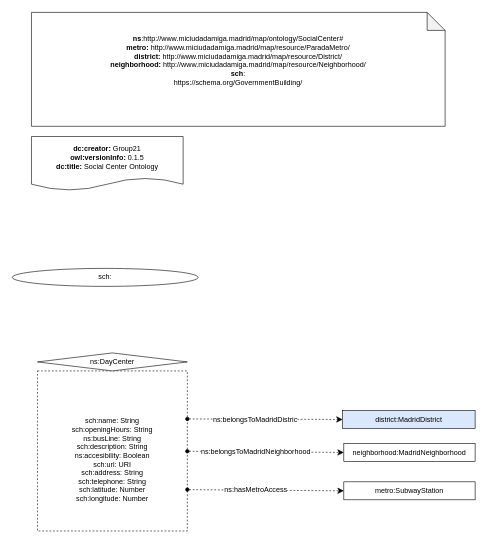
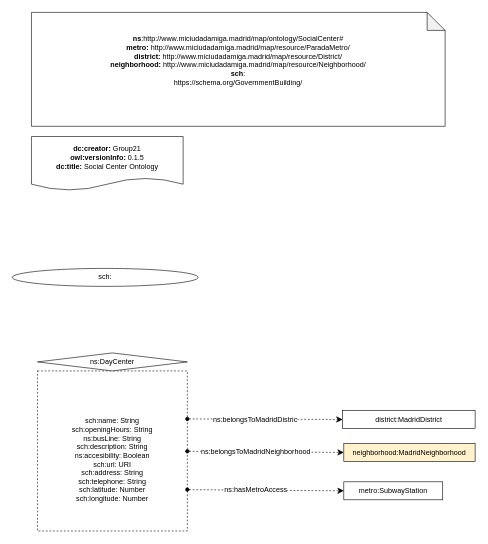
- <mxCell id="13" value="district:MadridDistrict" style="rounded=0;whiteSpace=wrap;html=1;snapToPoint=1;points=[[0.1,0],[0.2,0],[0.3,0],[0.4,0],[0.5,0],[0.6,0],[0.7,0],[0.8,0],[0.9,0],[0,0.1],[0,0.3],[0,0.5],[0,0.7],[0,0.9],[0.1,1],[0.2,1],[0.3,1],[0.4,1],[0.5,1],[0.6,1],[0.7,1],[0.8,1],[0.9,1],[1,0.1],[1,0.3],[1,0.5],[1,0.7],[1,0.9]];fillColor=#dae8fc;" parent="1" vertex="1"><mxGeometry x="571" y="684" width="221" height="30" as="geometry" /></mxCell>
+ <mxCell id="13" value="district:MadridDistrict" style="rounded=0;whiteSpace=wrap;html=1;snapToPoint=1;points=[[0.1,0],[0.2,0],[0.3,0],[0.4,0],[0.5,0],[0.6,0],[0.7,0],[0.8,0],[0.9,0],[0,0.1],[0,0.3],[0,0.5],[0,0.7],[0,0.9],[0.1,1],[0.2,1],[0.3,1],[0.4,1],[0.5,1],[0.6,1],[0.7,1],[0.8,1],[0.9,1],[1,0.1],[1,0.3],[1,0.5],[1,0.7],[1,0.9]];" parent="1" vertex="1"><mxGeometry x="571" y="684" width="221" height="30" as="geometry" /></mxCell>
- <mxCell id="10" value="neighborhood:MadridNeighborhood" style="rounded=0;whiteSpace=wrap;html=1;snapToPoint=1;points=[[0.1,0],[0.2,0],[0.3,0],[0.4,0],[0.5,0],[0.6,0],[0.7,0],[0.8,0],[0.9,0],[0,0.1],[0,0.3],[0,0.5],[0,0.7],[0,0.9],[0.1,1],[0.2,1],[0.3,1],[0.4,1],[0.5,1],[0.6,1],[0.7,1],[0.8,1],[0.9,1],[1,0.1],[1,0.3],[1,0.5],[1,0.7],[1,0.9]];" parent="1" vertex="1"><mxGeometry x="573" y="739" width="219" height="30" as="geometry" /></mxCell>
+ <mxCell id="10" value="neighborhood:MadridNeighborhood" style="rounded=0;whiteSpace=wrap;html=1;snapToPoint=1;points=[[0.1,0],[0.2,0],[0.3,0],[0.4,0],[0.5,0],[0.6,0],[0.7,0],[0.8,0],[0.9,0],[0,0.1],[0,0.3],[0,0.5],[0,0.7],[0,0.9],[0.1,1],[0.2,1],[0.3,1],[0.4,1],[0.5,1],[0.6,1],[0.7,1],[0.8,1],[0.9,1],[1,0.1],[1,0.3],[1,0.5],[1,0.7],[1,0.9]];fillColor=#fff2cc;" parent="1" vertex="1"><mxGeometry x="573" y="739" width="219" height="30" as="geometry" /></mxCell>
- <mxCell id="6" value="metro:SubwayStation" style="rounded=0;whiteSpace=wrap;html=1;snapToPoint=1;points=[[0.1,0],[0.2,0],[0.3,0],[0.4,0],[0.5,0],[0.6,0],[0.7,0],[0.8,0],[0.9,0],[0,0.1],[0,0.3],[0,0.5],[0,0.7],[0,0.9],[0.1,1],[0.2,1],[0.3,1],[0.4,1],[0.5,1],[0.6,1],[0.7,1],[0.8,1],[0.9,1],[1,0.1],[1,0.3],[1,0.5],[1,0.7],[1,0.9]];" parent="1" vertex="1"><mxGeometry x="573" y="803" width="219" height="30" as="geometry" /></mxCell>
+ <mxCell id="6" value="metro:SubwayStation" style="rounded=0;whiteSpace=wrap;html=1;snapToPoint=1;points=[[0.1,0],[0.2,0],[0.3,0],[0.4,0],[0.5,0],[0.6,0],[0.7,0],[0.8,0],[0.9,0],[0,0.1],[0,0.3],[0,0.5],[0,0.7],[0,0.9],[0.1,1],[0.2,1],[0.3,1],[0.4,1],[0.5,1],[0.6,1],[0.7,1],[0.8,1],[0.9,1],[1,0.1],[1,0.3],[1,0.5],[1,0.7],[1,0.9]];" parent="1" vertex="1"><mxGeometry x="573" y="803" width="165" height="30" as="geometry" /></mxCell>
